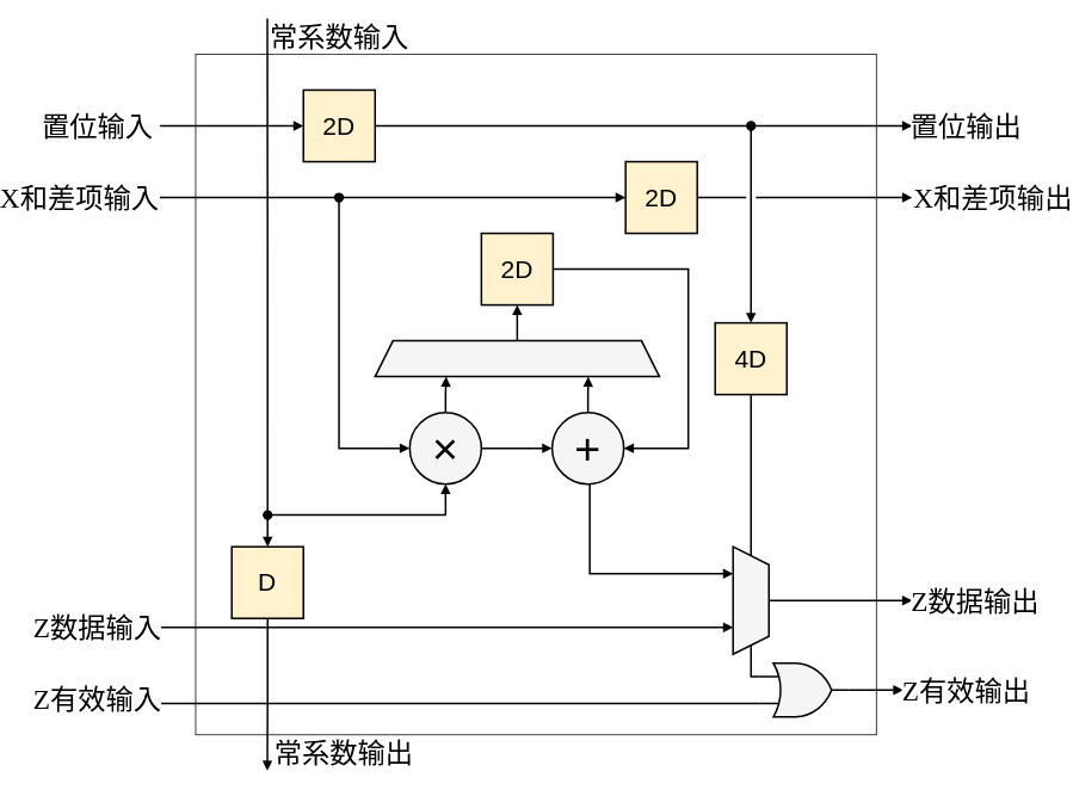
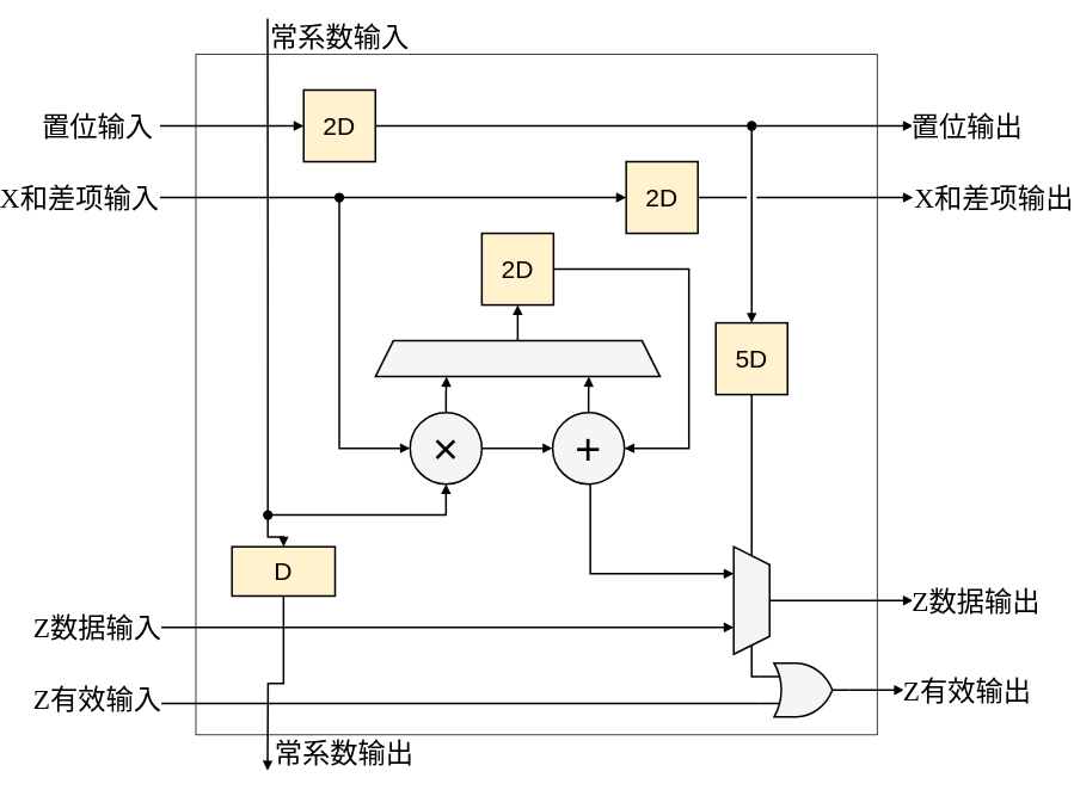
- <mxCell id="23" value="&lt;span style=&quot;background-color: initial;&quot;&gt;4D&lt;/span&gt;" style="whiteSpace=wrap;html=1;aspect=fixed;fillColor=#fff2cc;strokeColor=#000000;strokeWidth=2;fontFamily=Helvetica;fontSize=28;" parent="1" vertex="1"><mxGeometry x="731" y="360" width="80" height="80" as="geometry" /></mxCell>
+ <mxCell id="23" value="&lt;span style=&quot;background-color: initial;&quot;&gt;5D&lt;/span&gt;" style="whiteSpace=wrap;html=1;aspect=fixed;fillColor=#fff2cc;strokeColor=#000000;strokeWidth=2;fontFamily=Helvetica;fontSize=28;" parent="1" vertex="1"><mxGeometry x="731" y="360" width="80" height="80" as="geometry" /></mxCell>
- <mxCell id="40" value="&lt;span style=&quot;background-color: initial;&quot;&gt;D&lt;/span&gt;" style="whiteSpace=wrap;html=1;aspect=fixed;fillColor=#fff2cc;strokeColor=#000000;strokeWidth=2;fontFamily=Helvetica;fontSize=28;" parent="1" vertex="1"><mxGeometry x="191.29" y="610" width="80" height="80" as="geometry" /></mxCell>
+ <mxCell id="40" value="&lt;span style=&quot;background-color: initial;&quot;&gt;D&lt;/span&gt;" style="whiteSpace=wrap;html=1;aspect=fixed;fillColor=#fff2cc;strokeColor=#000000;strokeWidth=2;fontFamily=Helvetica;fontSize=28;" parent="1" vertex="1"><mxGeometry x="191.29" y="610" width="115" height="55" as="geometry" /></mxCell>
